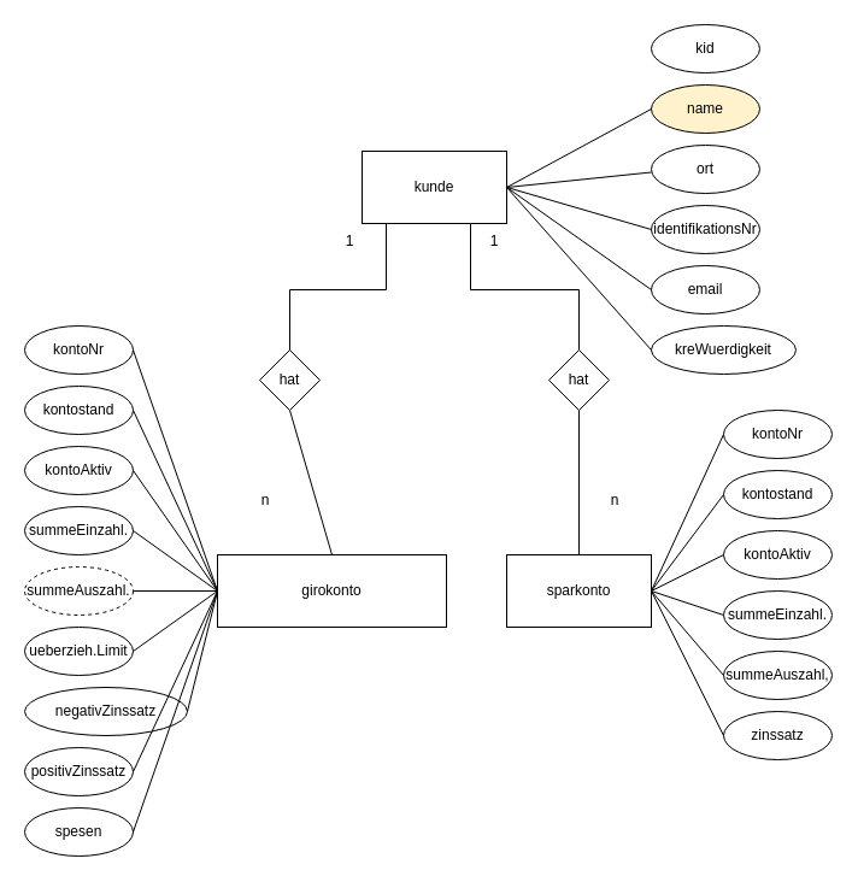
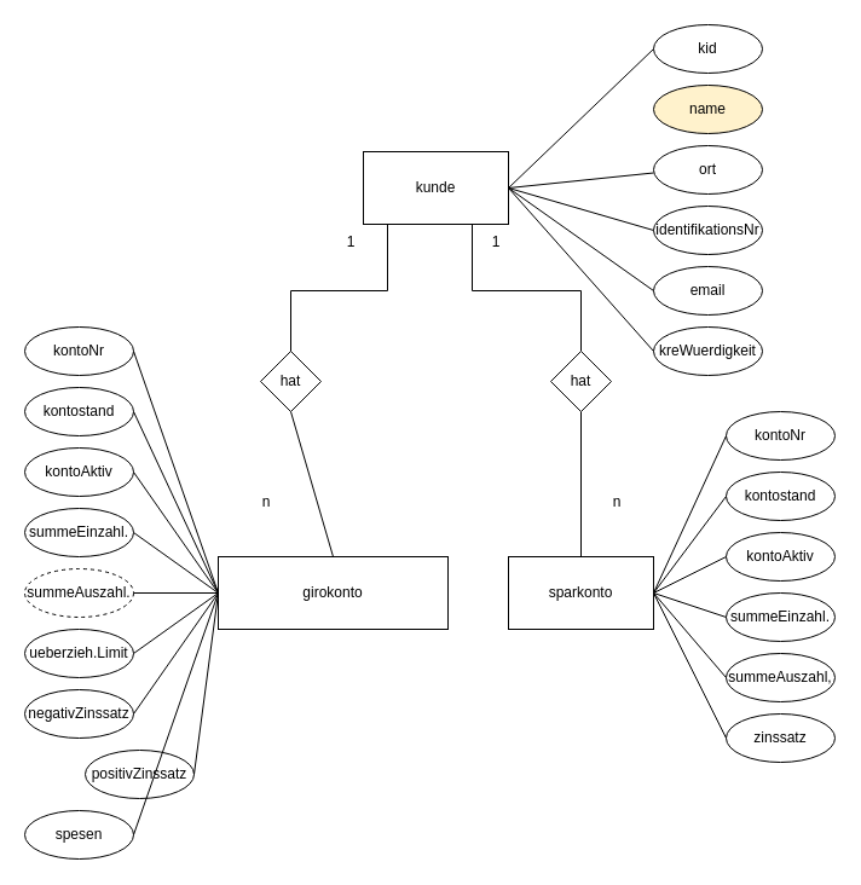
+ <mxCell id="7" value="" style="endArrow=none;html=1;rounded=0;exitX=1;exitY=0.5;exitDx=0;exitDy=0;entryX=0;entryY=0.5;entryDx=0;entryDy=0;" parent="1" source="2" target="6" edge="1"><mxGeometry width="50" height="50" relative="1" as="geometry"><mxPoint x="510" y="340" as="sourcePoint" /><mxPoint x="560" y="290" as="targetPoint" /></mxGeometry></mxCell>
- <mxCell id="8" value="" style="endArrow=none;html=1;rounded=0;entryX=0;entryY=0.5;entryDx=0;entryDy=0;exitX=1;exitY=0.5;exitDx=0;exitDy=0;" parent="1" source="2" target="3" edge="1"><mxGeometry width="50" height="50" relative="1" as="geometry"><mxPoint x="420" y="140" as="sourcePoint" /><mxPoint x="490" y="60" as="targetPoint" /></mxGeometry></mxCell>
- <mxCell id="5" value="kreWuerdigkeit" style="ellipse;whiteSpace=wrap;html=1;" parent="1" vertex="1"><mxGeometry x="540" y="270" width="120" height="40" as="geometry" /></mxCell>
+ <mxCell id="5" value="kreWuerdigkeit" style="ellipse;whiteSpace=wrap;html=1;" parent="1" vertex="1"><mxGeometry x="540" y="270" width="90" height="40" as="geometry" /></mxCell>
- <mxCell id="32" value="negativZinssatz" style="ellipse;whiteSpace=wrap;html=1;" parent="1" vertex="1"><mxGeometry x="20" y="570" width="135" height="40" as="geometry" /></mxCell>
+ <mxCell id="32" value="negativZinssatz" style="ellipse;whiteSpace=wrap;html=1;" parent="1" vertex="1"><mxGeometry x="20" y="570" width="90" height="40" as="geometry" /></mxCell>
- <mxCell id="33" value="positivZinssatz" style="ellipse;whiteSpace=wrap;html=1;" parent="1" vertex="1"><mxGeometry x="20" y="620" width="90" height="40" as="geometry" /></mxCell>
+ <mxCell id="33" value="positivZinssatz" style="ellipse;whiteSpace=wrap;html=1;" parent="1" vertex="1"><mxGeometry x="70" y="620" width="90" height="40" as="geometry" /></mxCell>
